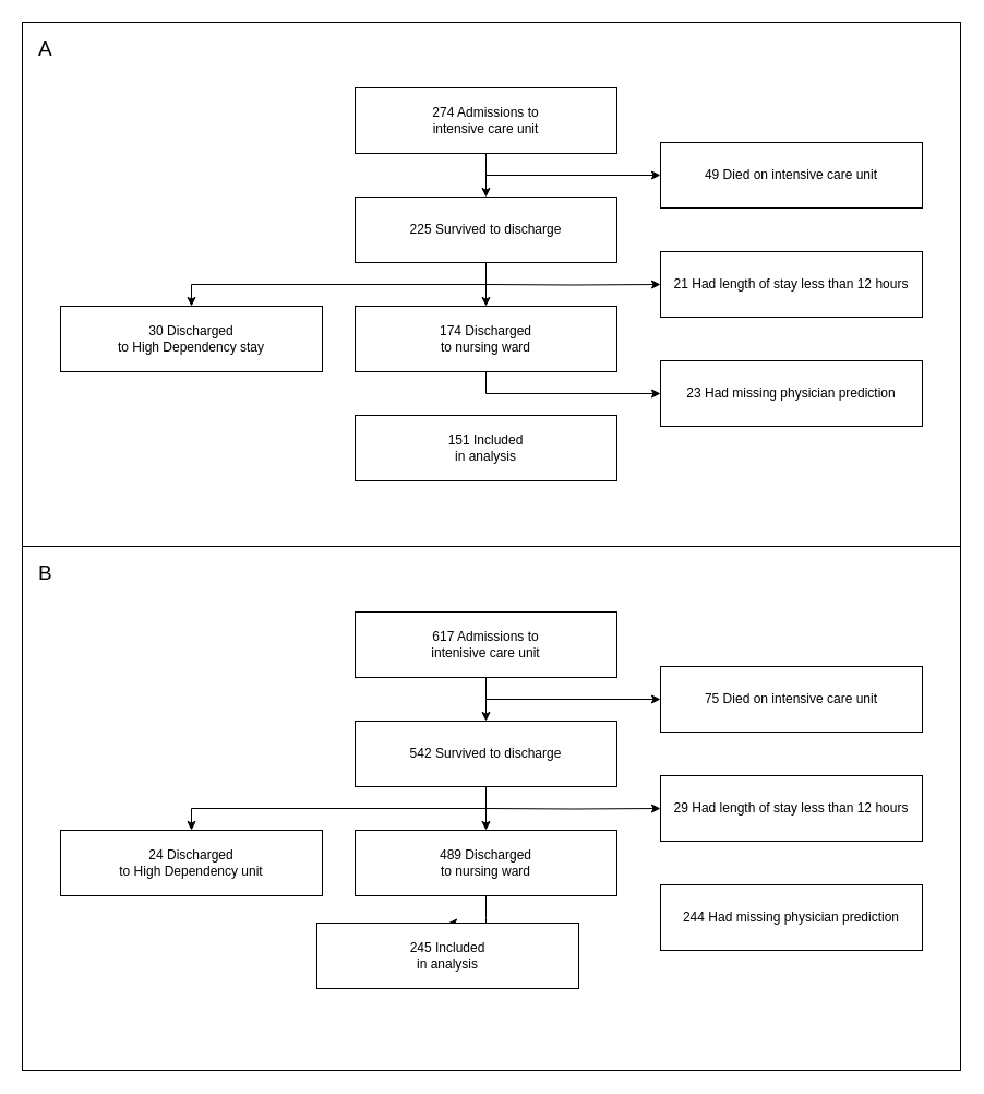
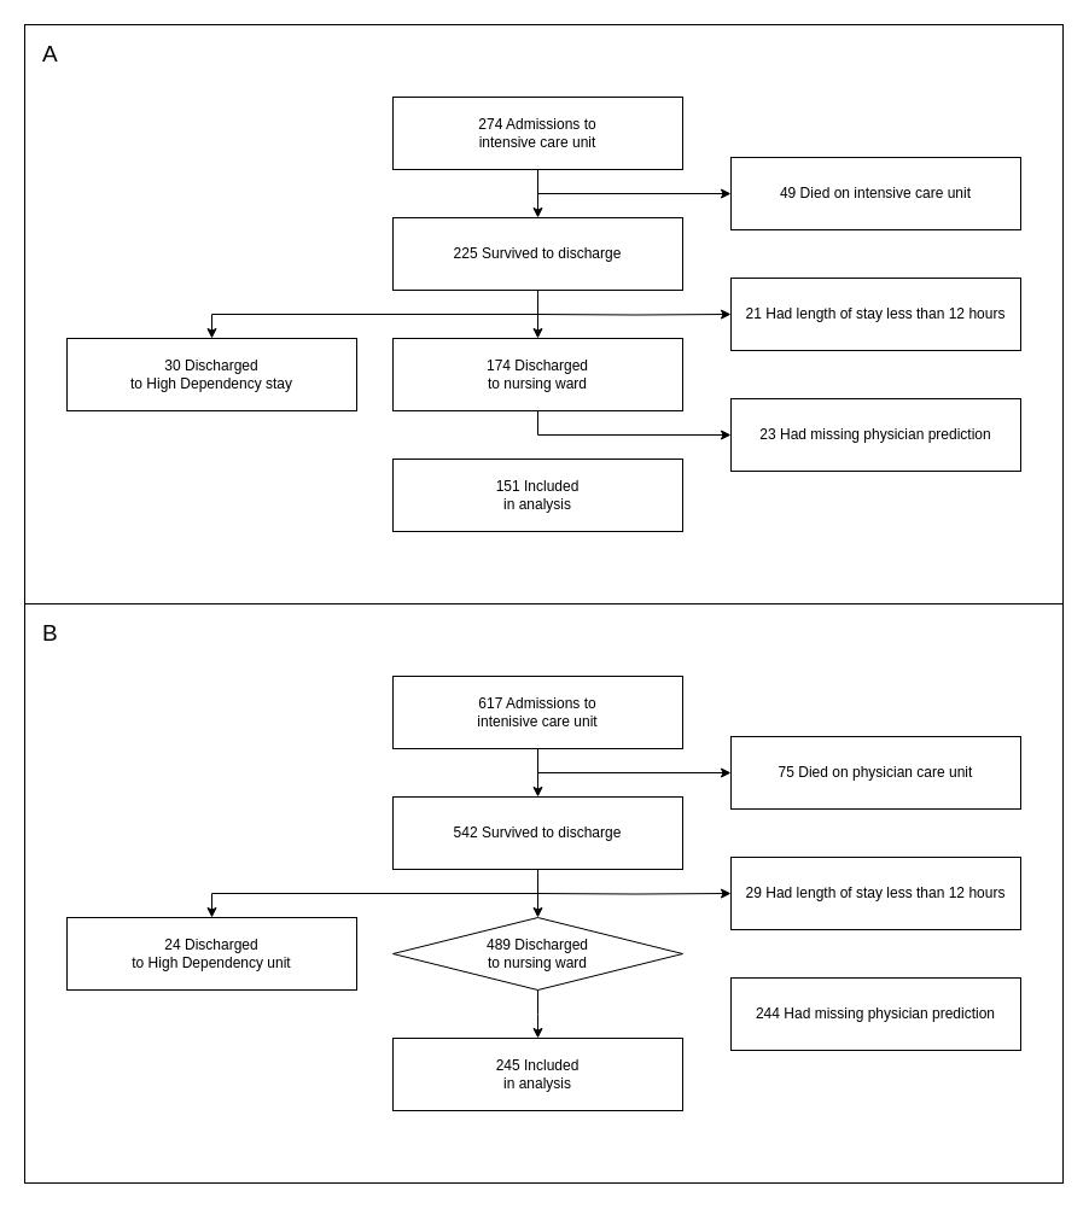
- <mxCell id="16" value="75 Died on intensive care unit" style="rounded=0;whiteSpace=wrap;html=1;" vertex="1" parent="6"><mxGeometry x="550" y="50" width="240" height="60" as="geometry" /></mxCell>
+ <mxCell id="16" value="75 Died on physician care unit" style="rounded=0;whiteSpace=wrap;html=1;" vertex="1" parent="6"><mxGeometry x="550" y="50" width="240" height="60" as="geometry" /></mxCell>
- <mxCell id="15" value="489 Discharged &lt;br&gt;to nursing ward" style="rounded=0;whiteSpace=wrap;html=1;" vertex="1" parent="6"><mxGeometry x="270" y="200" width="240" height="60" as="geometry" /></mxCell>
+ <mxCell id="15" value="489 Discharged &lt;br&gt;to nursing ward" style="rhombus;whiteSpace=wrap;html=1;" vertex="1" parent="6"><mxGeometry x="270" y="200" width="240" height="60" as="geometry" /></mxCell>
- <mxCell id="18" value="245 Included &lt;br&gt;in analysis" style="rounded=0;whiteSpace=wrap;html=1;" vertex="1" parent="6"><mxGeometry x="235" y="285" width="240" height="60" as="geometry" /></mxCell>
+ <mxCell id="18" value="245 Included &lt;br&gt;in analysis" style="rounded=0;whiteSpace=wrap;html=1;" vertex="1" parent="6"><mxGeometry x="270" y="300" width="240" height="60" as="geometry" /></mxCell>
